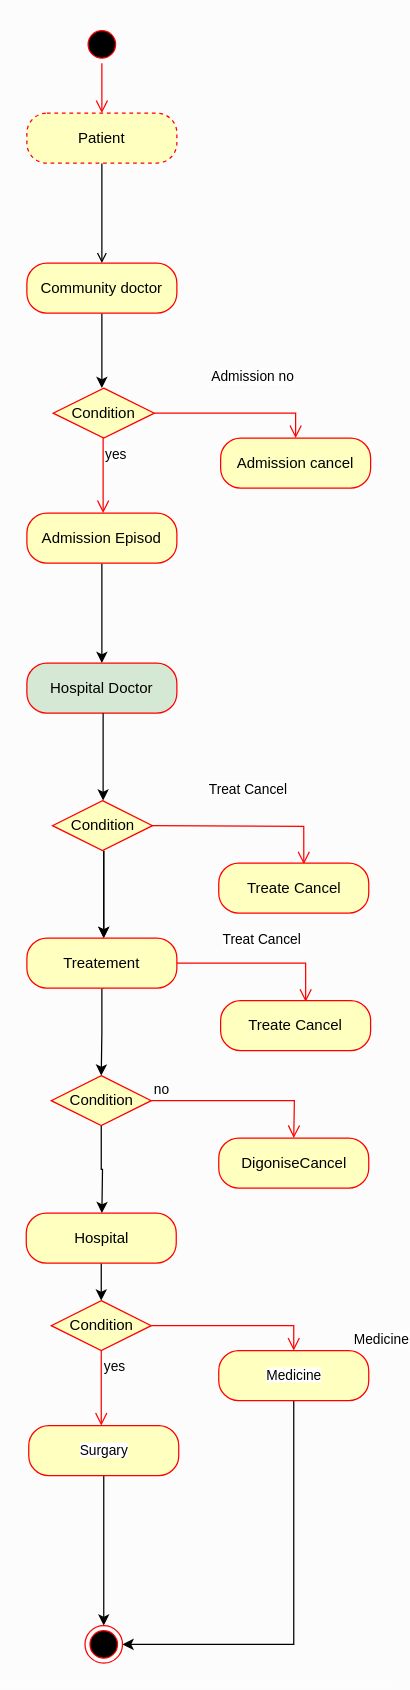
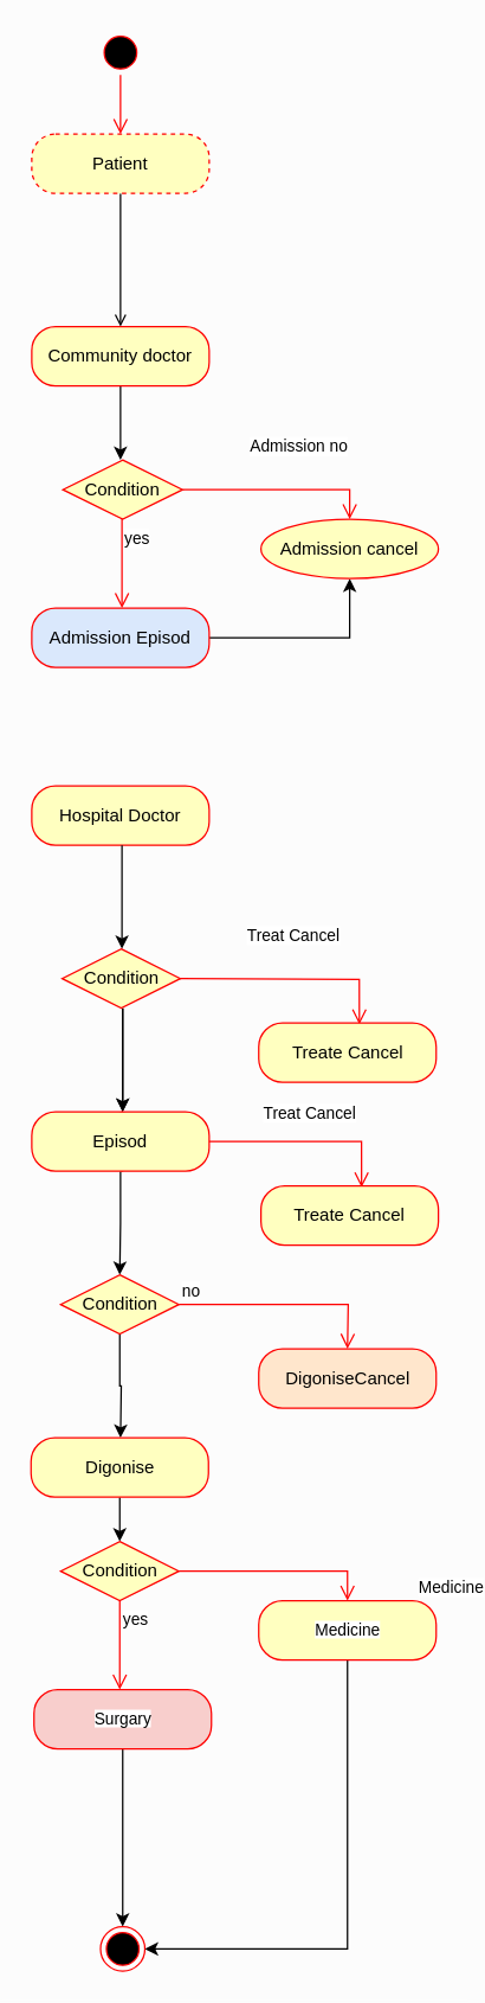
- <mxCell id="7" value="Community doctor" style="rounded=1;whiteSpace=wrap;html=1;arcSize=40;fontColor=#000000;fillColor=#ffffc0;strokeColor=#ff0000;" vertex="1" parent="1"><mxGeometry x="21" y="210" width="120" height="40" as="geometry" /></mxCell>
+ <mxCell id="7" value="Community doctor" style="rounded=1;whiteSpace=wrap;html=1;arcSize=40;fontColor=#000000;fillColor=#ffffc0;strokeColor=#ff0000;" vertex="1" parent="1"><mxGeometry x="21" y="220" width="120" height="40" as="geometry" /></mxCell>
- <mxCell id="13" value="Admission cancel" style="rounded=1;whiteSpace=wrap;html=1;arcSize=40;fontColor=#000000;fillColor=#ffffc0;strokeColor=#ff0000;" vertex="1" parent="1"><mxGeometry x="176" y="350" width="120" height="40" as="geometry" /></mxCell>
+ <mxCell id="13" value="Admission cancel" style="ellipse;whiteSpace=wrap;html=1;arcSize=40;fontColor=#000000;fillColor=#ffffc0;strokeColor=#ff0000;" vertex="1" parent="1"><mxGeometry x="176" y="350" width="120" height="40" as="geometry" /></mxCell>
- <mxCell id="12" value="Admission Episod" style="rounded=1;whiteSpace=wrap;html=1;arcSize=40;fontColor=#000000;fillColor=#ffffc0;strokeColor=#ff0000;" vertex="1" parent="1"><mxGeometry x="21" y="410" width="120" height="40" as="geometry" /></mxCell>
+ <mxCell id="12" value="Admission Episod" style="rounded=1;whiteSpace=wrap;html=1;arcSize=40;fontColor=#000000;fillColor=#dae8fc;strokeColor=#ff0000;" vertex="1" parent="1"><mxGeometry x="21" y="410" width="120" height="40" as="geometry" /></mxCell>
- <mxCell id="11" value="" style="edgeStyle=orthogonalEdgeStyle;rounded=0;orthogonalLoop=1;jettySize=auto;html=1;" edge="1" parent="1" source="12" target="14"><mxGeometry relative="1" as="geometry" /></mxCell>
+ <mxCell id="11" value="" style="edgeStyle=orthogonalEdgeStyle;rounded=0;orthogonalLoop=1;jettySize=auto;html=1;" edge="1" parent="1" source="12" target="13"><mxGeometry relative="1" as="geometry" /></mxCell>
- <mxCell id="14" value="Hospital Doctor" style="rounded=1;whiteSpace=wrap;html=1;arcSize=40;fontColor=#000000;fillColor=#d5e8d4;strokeColor=#ff0000;" vertex="1" parent="1"><mxGeometry x="21" y="530" width="120" height="40" as="geometry" /></mxCell>
+ <mxCell id="14" value="Hospital Doctor" style="rounded=1;whiteSpace=wrap;html=1;arcSize=40;fontColor=#000000;fillColor=#ffffc0;strokeColor=#ff0000;" vertex="1" parent="1"><mxGeometry x="21" y="530" width="120" height="40" as="geometry" /></mxCell>
- <mxCell id="24" value="Treatement" style="rounded=1;whiteSpace=wrap;html=1;arcSize=40;fontColor=#000000;fillColor=#ffffc0;strokeColor=#ff0000;" vertex="1" parent="1"><mxGeometry x="21" y="750" width="120" height="40" as="geometry" /></mxCell>
+ <mxCell id="24" value="Episod" style="rounded=1;whiteSpace=wrap;html=1;arcSize=40;fontColor=#000000;fillColor=#ffffc0;strokeColor=#ff0000;" vertex="1" parent="1"><mxGeometry x="21" y="750" width="120" height="40" as="geometry" /></mxCell>
- <mxCell id="19" value="DigoniseCancel" style="rounded=1;whiteSpace=wrap;html=1;arcSize=40;fontColor=#000000;fillColor=#ffffc0;strokeColor=#ff0000;" vertex="1" parent="1"><mxGeometry x="174.5" y="910" width="120" height="40" as="geometry" /></mxCell>
+ <mxCell id="19" value="DigoniseCancel" style="rounded=1;whiteSpace=wrap;html=1;arcSize=40;fontColor=#000000;fillColor=#ffe6cc;strokeColor=#ff0000;" vertex="1" parent="1"><mxGeometry x="174.5" y="910" width="120" height="40" as="geometry" /></mxCell>
- <mxCell id="31" value="Hospital" style="rounded=1;whiteSpace=wrap;html=1;arcSize=40;fontColor=#000000;fillColor=#ffffc0;strokeColor=#ff0000;" vertex="1" parent="1"><mxGeometry x="20.5" y="970" width="120" height="40" as="geometry" /></mxCell>
+ <mxCell id="31" value="Digonise" style="rounded=1;whiteSpace=wrap;html=1;arcSize=40;fontColor=#000000;fillColor=#ffffc0;strokeColor=#ff0000;" vertex="1" parent="1"><mxGeometry x="20.5" y="970" width="120" height="40" as="geometry" /></mxCell>
- <mxCell id="38" value="&lt;span style=&quot;font-size: 11px; text-align: left; background-color: rgb(255, 255, 255);&quot;&gt;Surgary&lt;/span&gt;" style="rounded=1;whiteSpace=wrap;html=1;arcSize=40;fontColor=#000000;fillColor=#ffffc0;strokeColor=#ff0000;" vertex="1" parent="1"><mxGeometry x="22.5" y="1140" width="120" height="40" as="geometry" /></mxCell>
+ <mxCell id="38" value="&lt;span style=&quot;font-size: 11px; text-align: left; background-color: rgb(255, 255, 255);&quot;&gt;Surgary&lt;/span&gt;" style="rounded=1;whiteSpace=wrap;html=1;arcSize=40;fontColor=#000000;fillColor=#f8cecc;strokeColor=#ff0000;" vertex="1" parent="1"><mxGeometry x="22.5" y="1140" width="120" height="40" as="geometry" /></mxCell>
